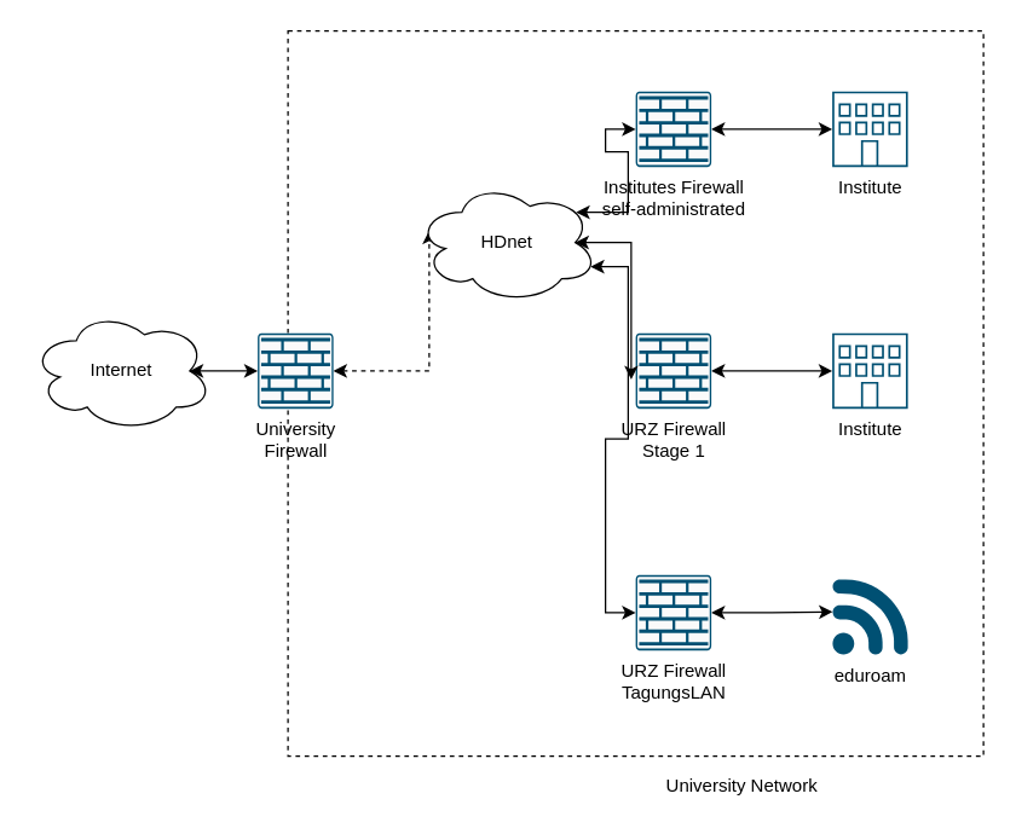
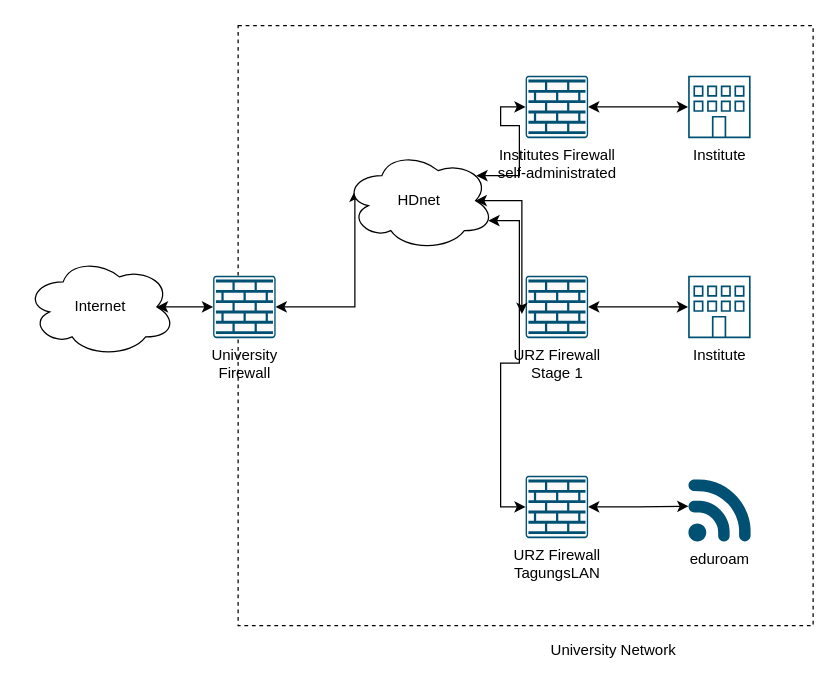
- <mxCell id="3" style="edgeStyle=orthogonalEdgeStyle;rounded=0;orthogonalLoop=1;jettySize=auto;html=1;exitX=1;exitY=0.5;exitDx=0;exitDy=0;exitPerimeter=0;entryX=0.07;entryY=0.4;entryDx=0;entryDy=0;entryPerimeter=0;startArrow=classic;startFill=1;dashed=1;" edge="1" parent="1" source="4" target="20"><mxGeometry relative="1" as="geometry" /></mxCell>
+ <mxCell id="3" style="edgeStyle=orthogonalEdgeStyle;rounded=0;orthogonalLoop=1;jettySize=auto;html=1;exitX=1;exitY=0.5;exitDx=0;exitDy=0;exitPerimeter=0;entryX=0.07;entryY=0.4;entryDx=0;entryDy=0;entryPerimeter=0;startArrow=classic;startFill=1;" edge="1" parent="1" source="4" target="20"><mxGeometry relative="1" as="geometry" /></mxCell>
